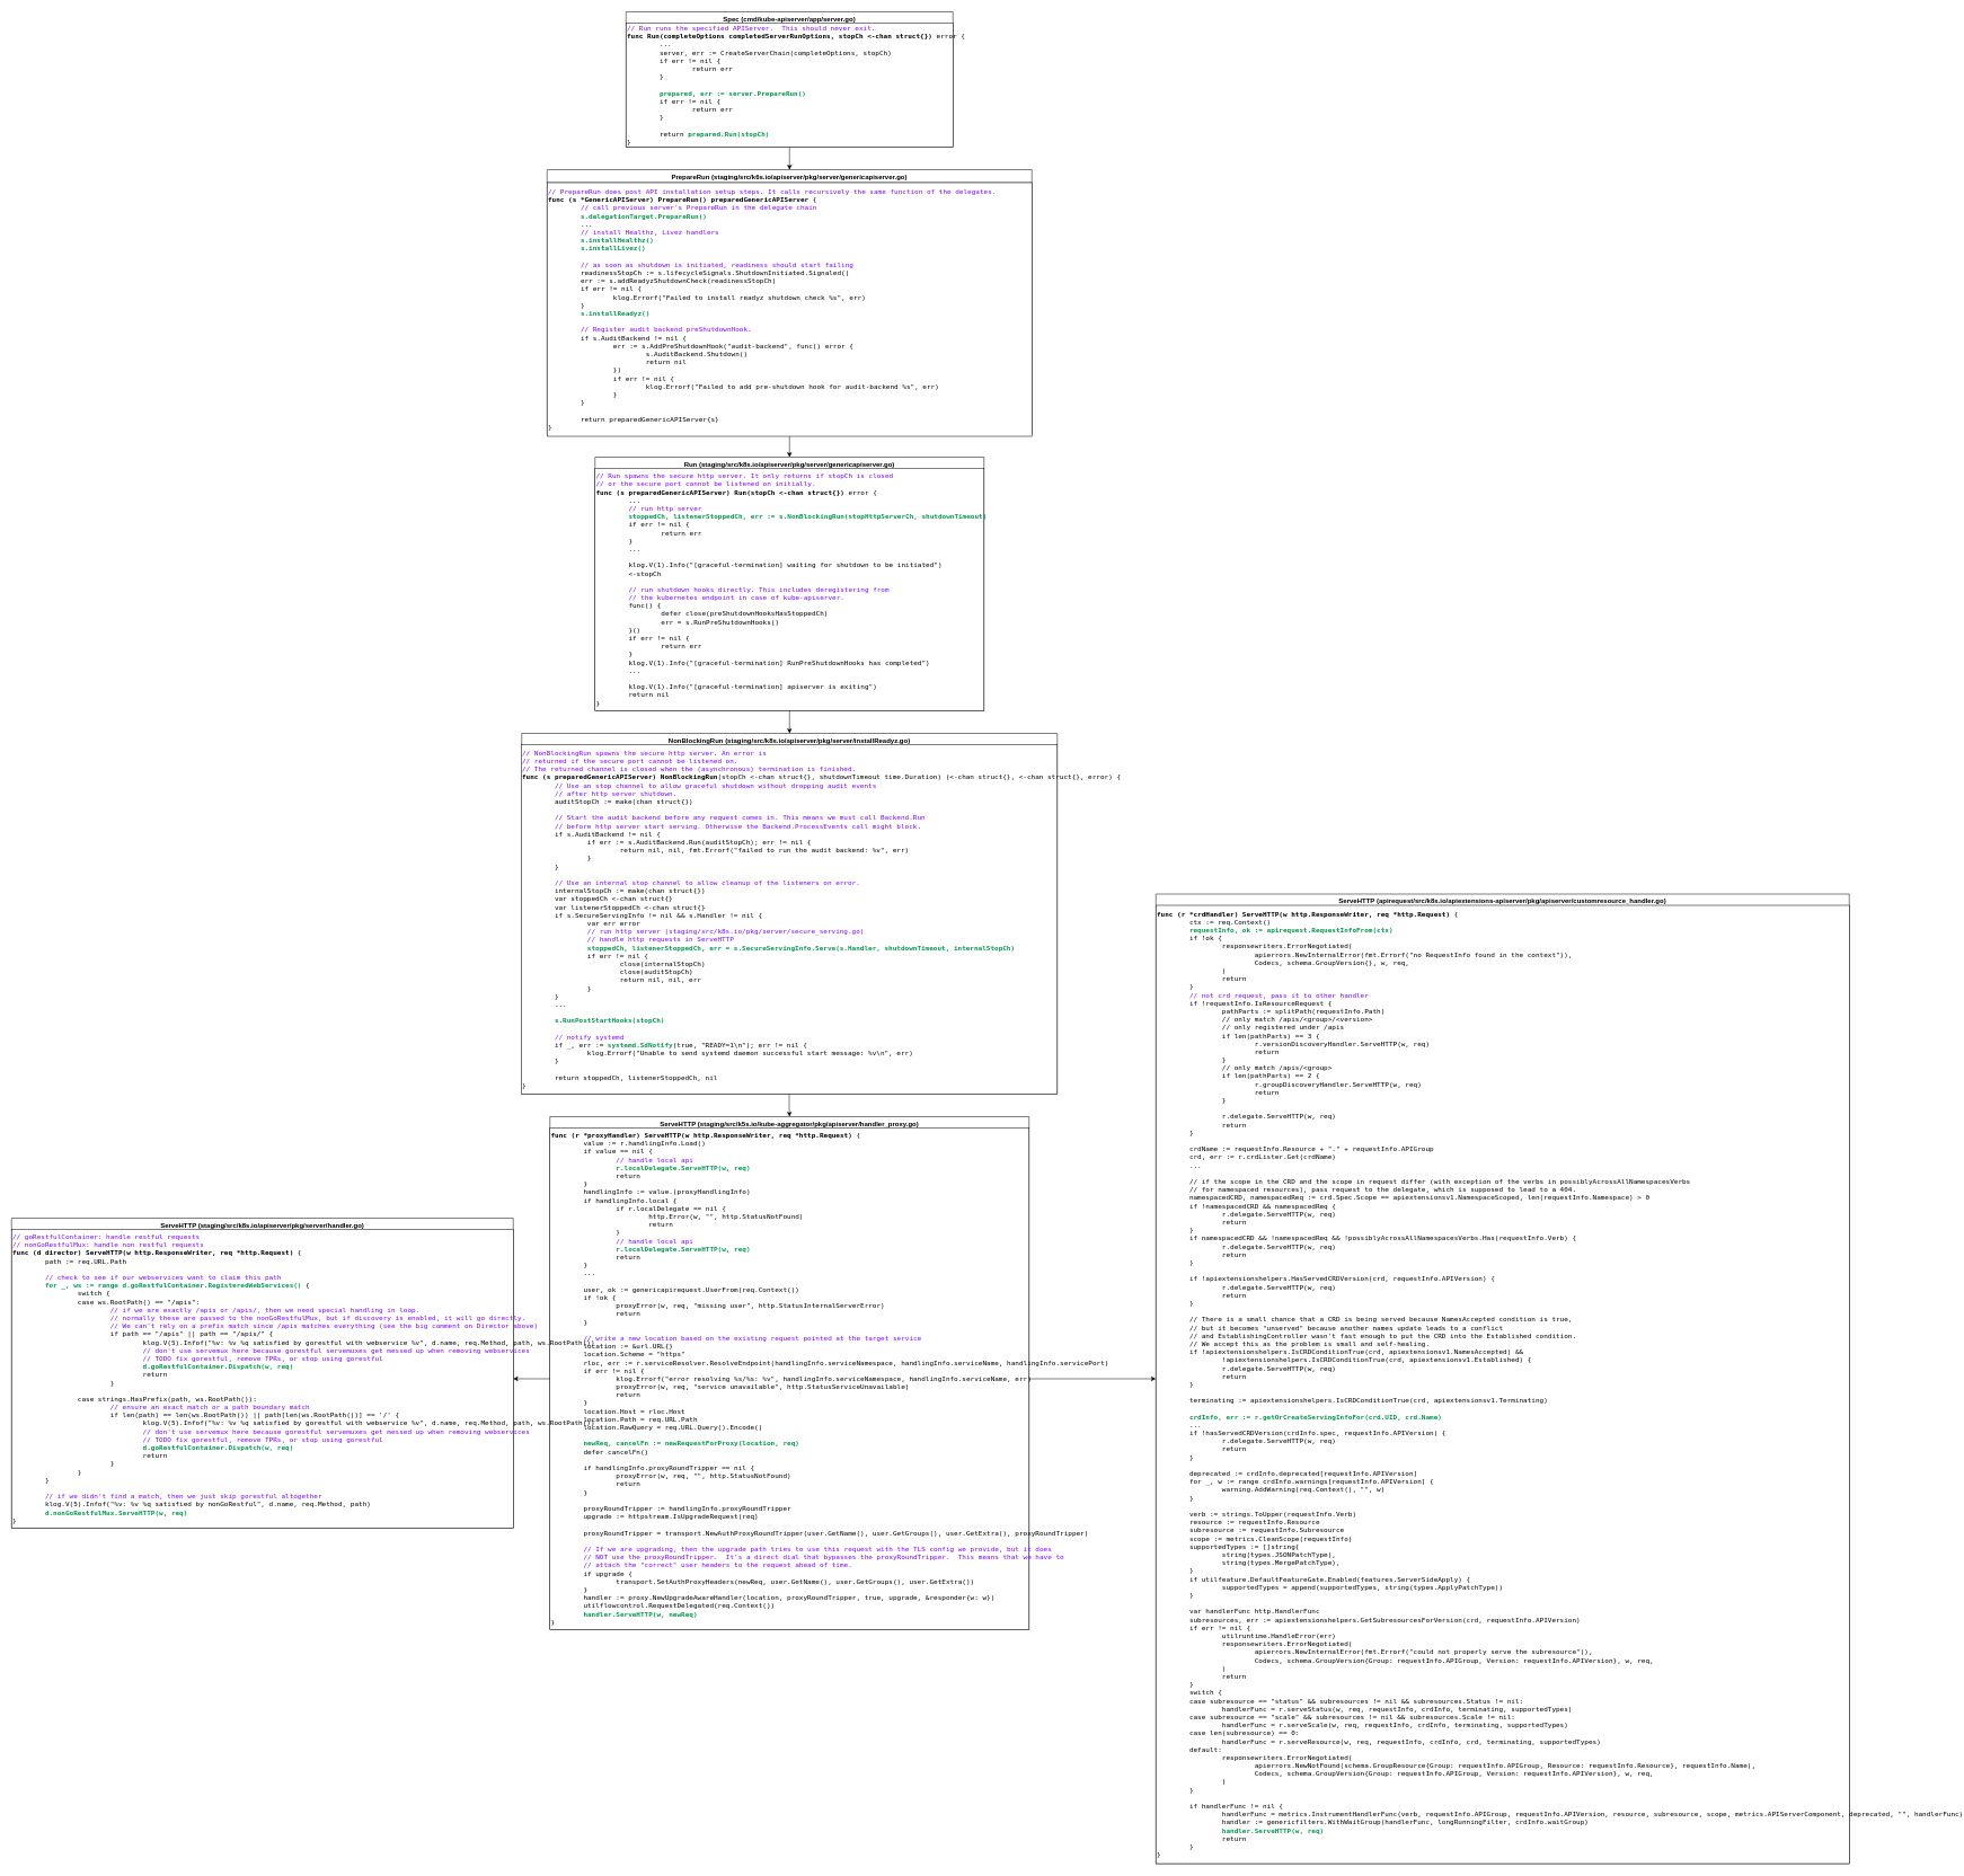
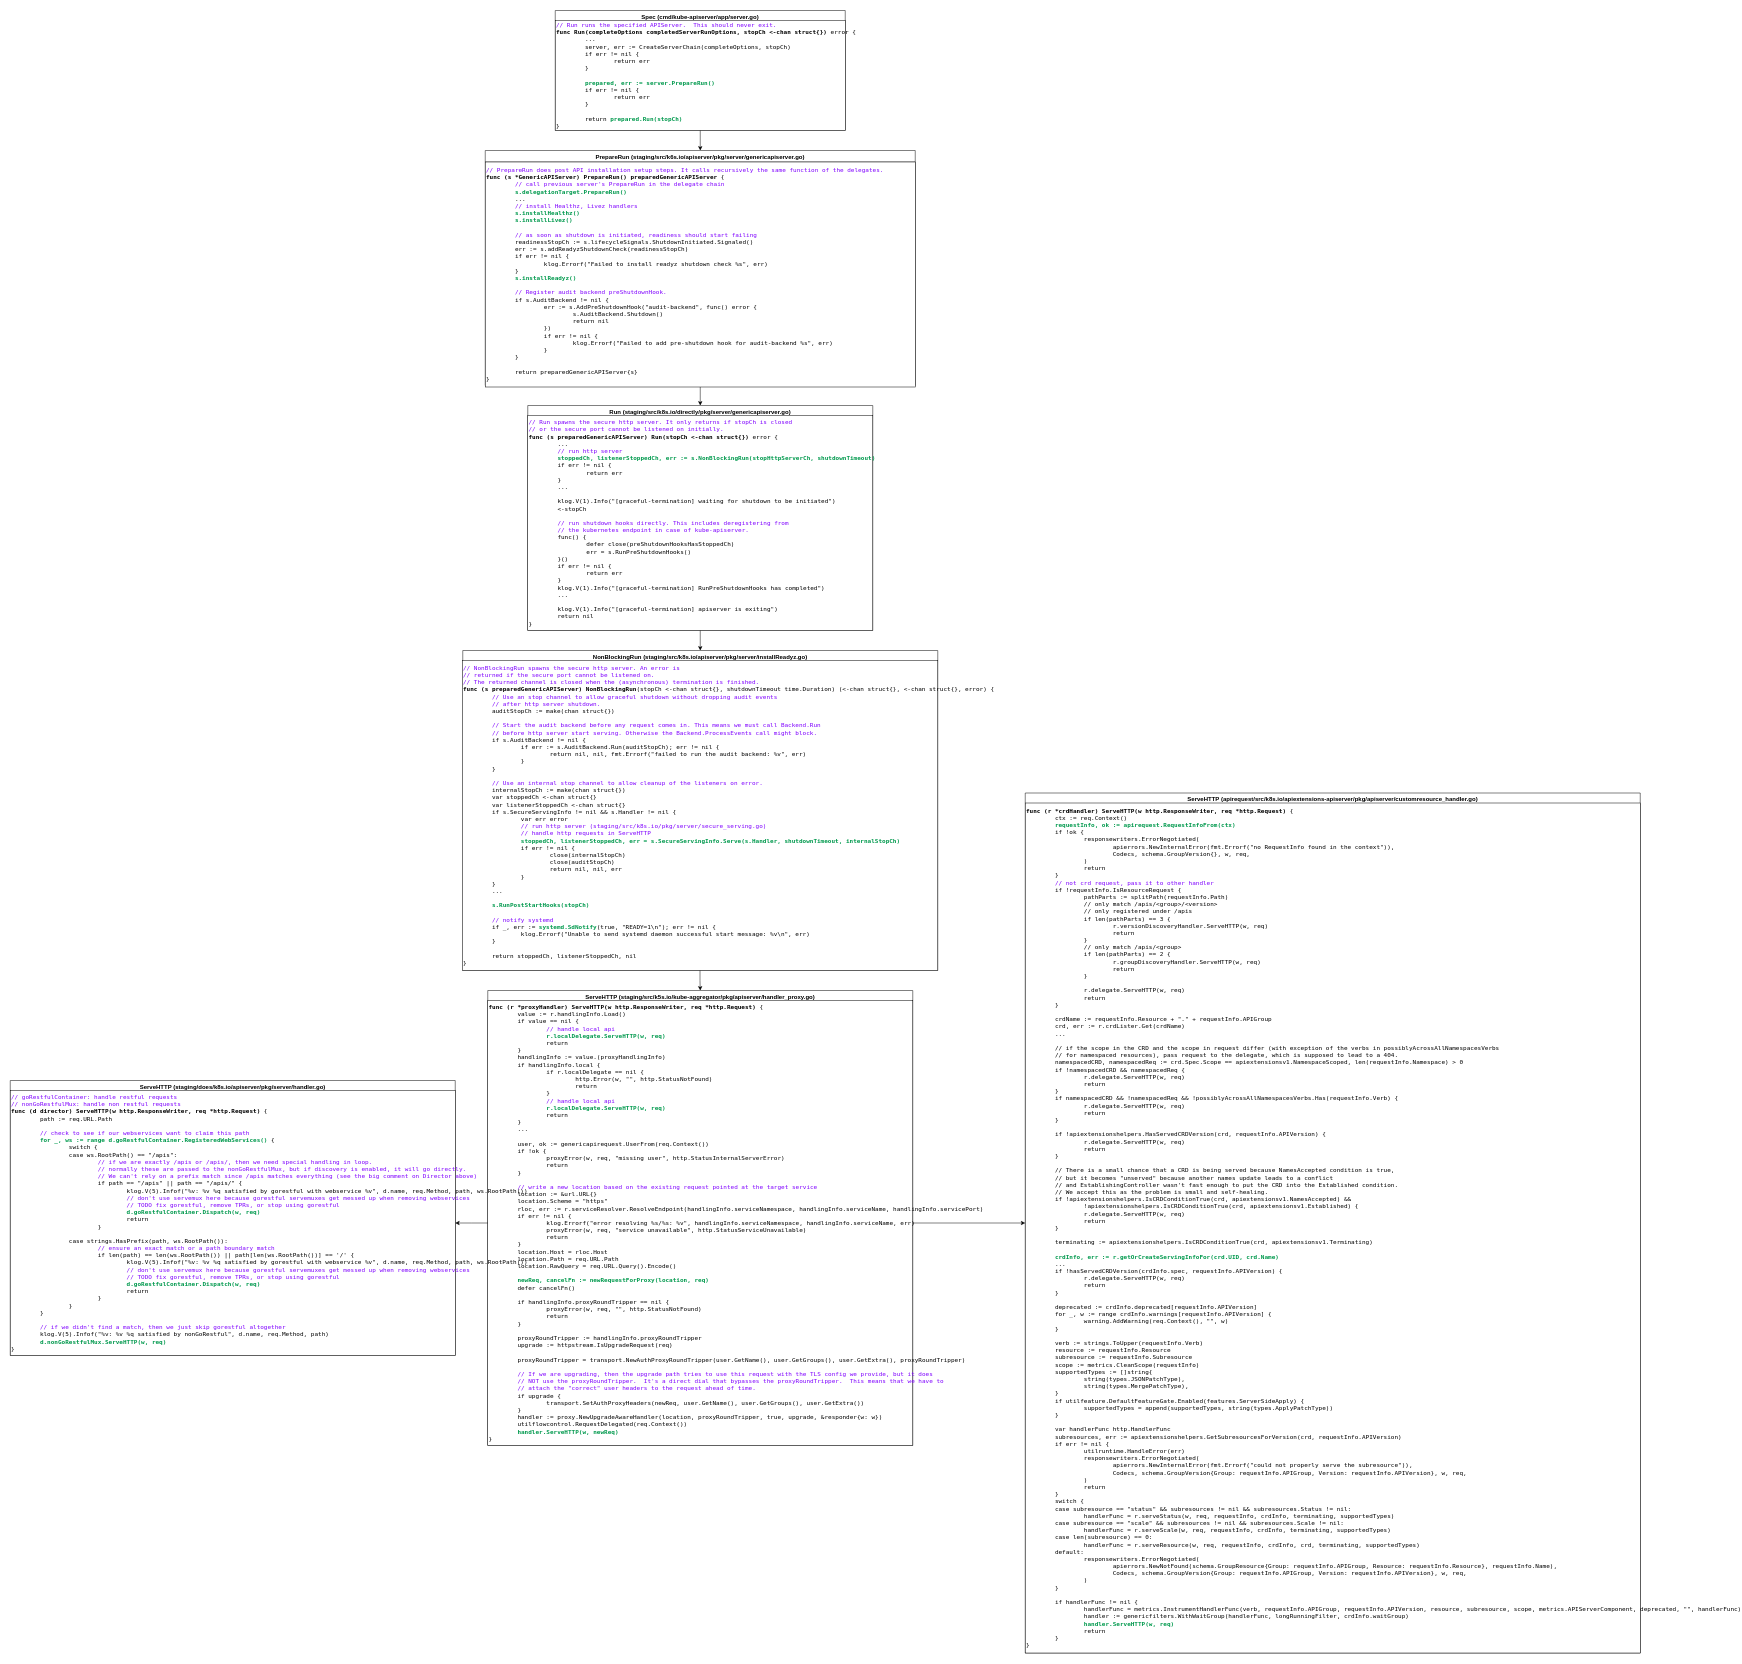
- <mxCell id="6" value="Run (staging/src/k8s.io/apiserver/pkg/server/genericapiserver.go)" style="swimlane;fontColor=#000000;" vertex="1" parent="1"><mxGeometry x="1055" y="810" width="690" height="450" as="geometry" /></mxCell>
+ <mxCell id="6" value="Run (staging/src/k8s.io/directly/pkg/server/genericapiserver.go)" style="swimlane;fontColor=#000000;" vertex="1" parent="1"><mxGeometry x="1055" y="810" width="690" height="450" as="geometry" /></mxCell>
- <mxCell id="12" value="ServeHTTP (staging/src/k8s.io/apiserver/pkg/server/handler.go)" style="swimlane;" vertex="1" parent="1"><mxGeometry x="20" y="2160" width="890" height="550" as="geometry" /></mxCell>
+ <mxCell id="12" value="ServeHTTP (staging/does/k8s.io/apiserver/pkg/server/handler.go)" style="swimlane;" vertex="1" parent="1"><mxGeometry x="20" y="2160" width="890" height="550" as="geometry" /></mxCell>
